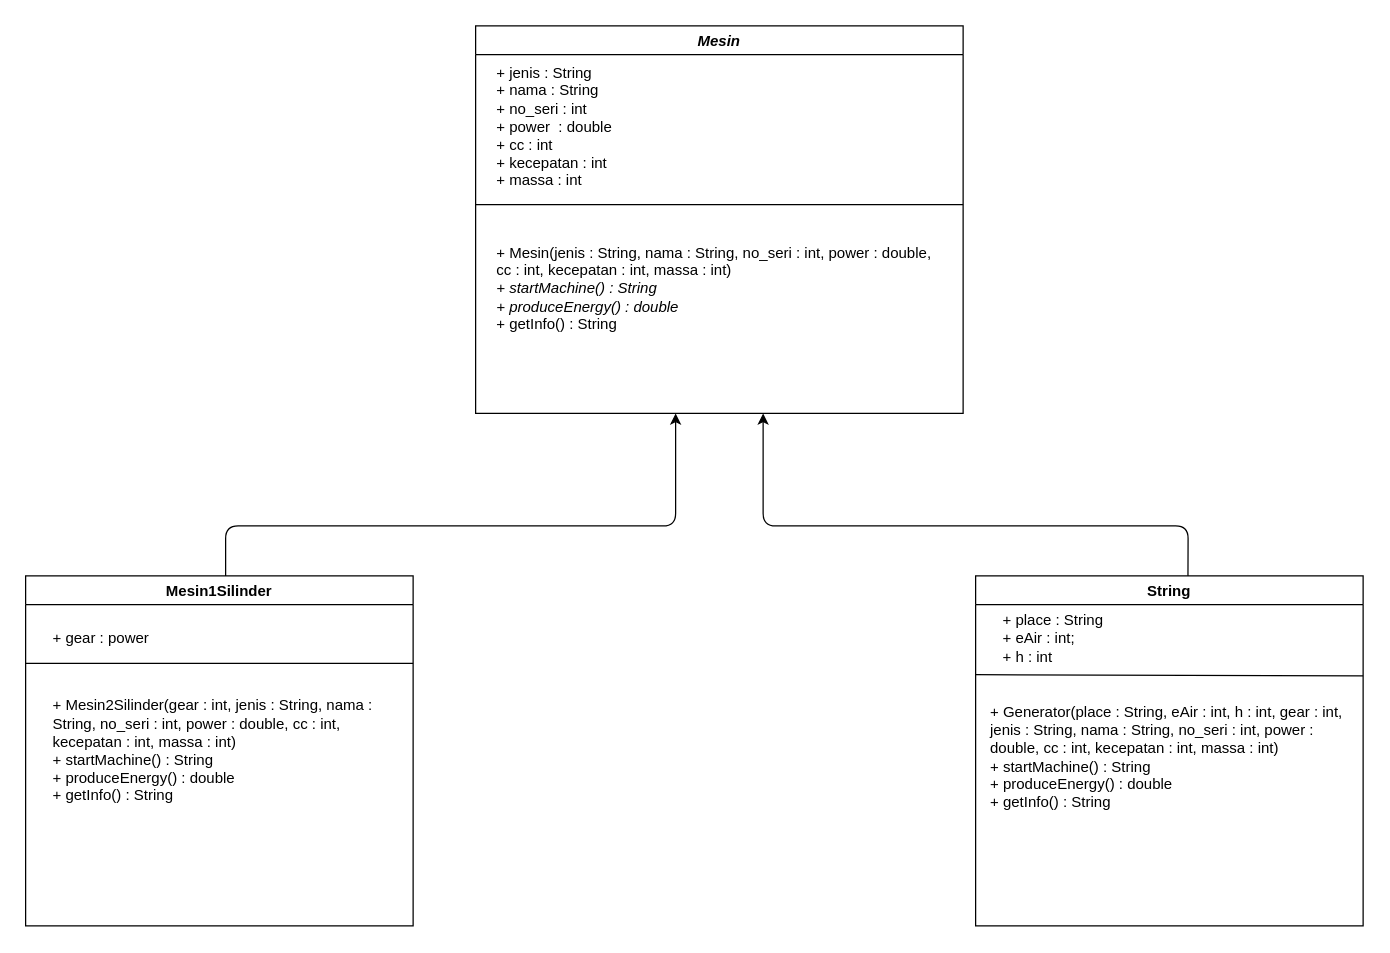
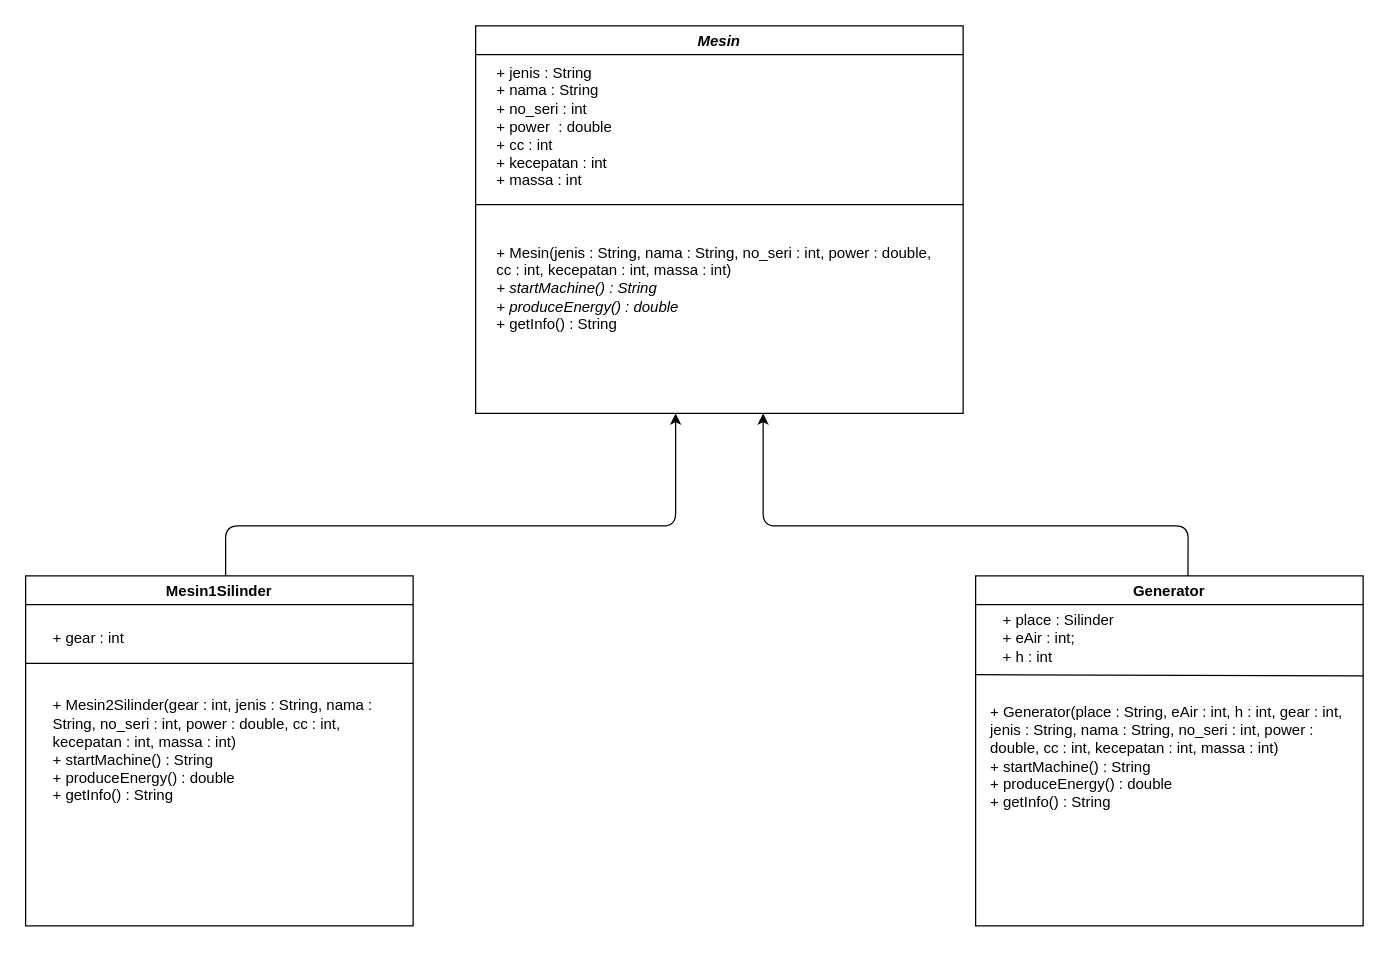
- <mxCell id="11" value="String" style="swimlane;fontStyle=1;startSize=23;" parent="1" vertex="1"><mxGeometry x="780" y="460" width="310" height="280" as="geometry" /></mxCell>
+ <mxCell id="11" value="Generator" style="swimlane;fontStyle=1;startSize=23;" parent="1" vertex="1"><mxGeometry x="780" y="460" width="310" height="280" as="geometry" /></mxCell>
- <mxCell id="8" value="+ gear : power" style="text;html=1;strokeColor=none;fillColor=none;align=left;verticalAlign=middle;whiteSpace=wrap;rounded=0;" parent="6" vertex="1"><mxGeometry x="20" y="30" width="170" height="40" as="geometry" /></mxCell>
+ <mxCell id="8" value="+ gear : int" style="text;html=1;strokeColor=none;fillColor=none;align=left;verticalAlign=middle;whiteSpace=wrap;rounded=0;" parent="6" vertex="1"><mxGeometry x="20" y="30" width="170" height="40" as="geometry" /></mxCell>
- <mxCell id="13" value="+ place : String&lt;br&gt;+ eAir : int;&lt;br&gt;+ h : int" style="text;html=1;strokeColor=none;fillColor=none;align=left;verticalAlign=middle;whiteSpace=wrap;rounded=0;" parent="11" vertex="1"><mxGeometry x="20" y="30" width="170" height="40" as="geometry" /></mxCell>
+ <mxCell id="13" value="+ place : Silinder&lt;br&gt;+ eAir : int;&lt;br&gt;+ h : int" style="text;html=1;strokeColor=none;fillColor=none;align=left;verticalAlign=middle;whiteSpace=wrap;rounded=0;" parent="11" vertex="1"><mxGeometry x="20" y="30" width="170" height="40" as="geometry" /></mxCell>
